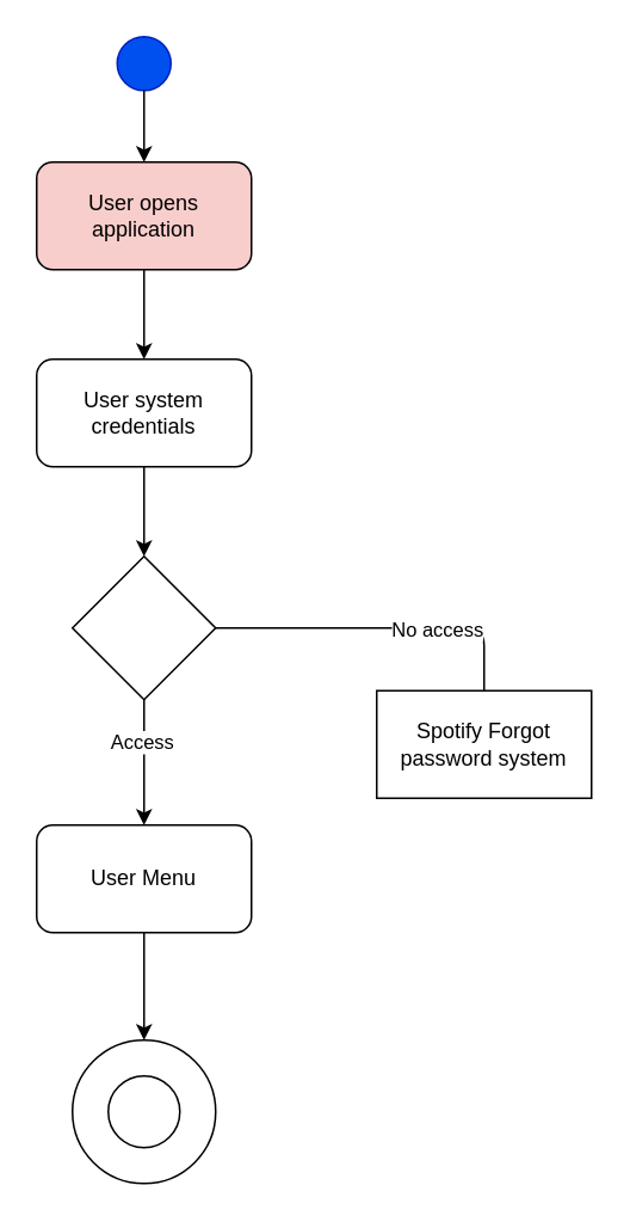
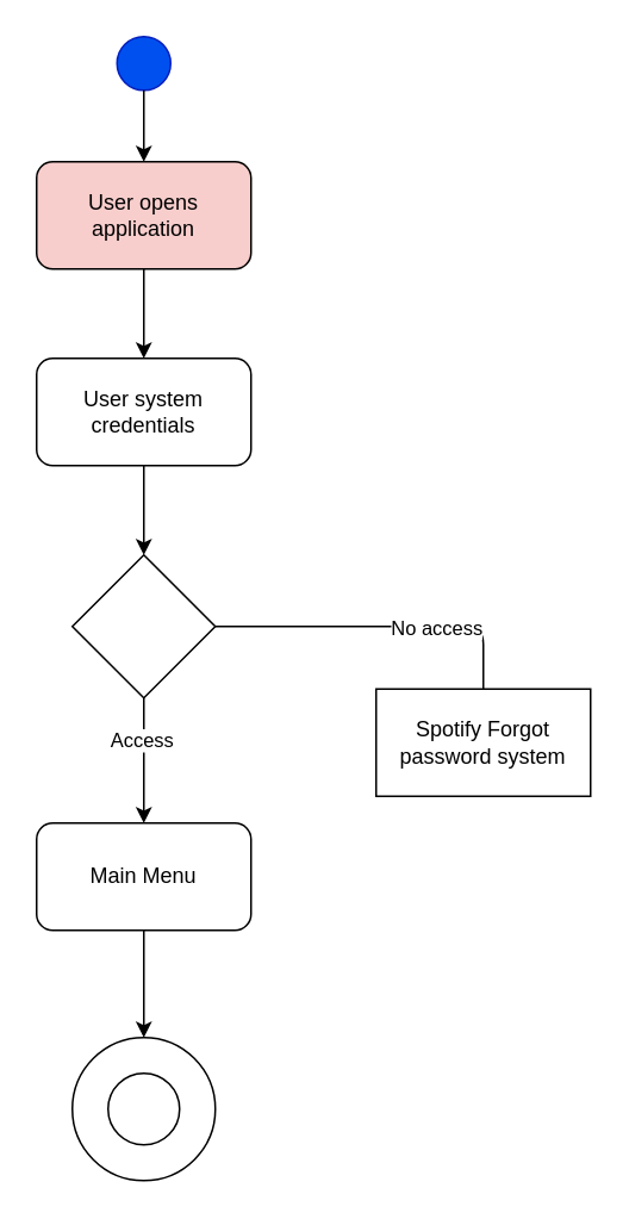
- <mxCell id="15" value="User Menu" style="rounded=1;whiteSpace=wrap;html=1;" vertex="1" parent="1"><mxGeometry x="20" y="460" width="120" height="60" as="geometry" /></mxCell>
+ <mxCell id="15" value="Main Menu" style="rounded=1;whiteSpace=wrap;html=1;" vertex="1" parent="1"><mxGeometry x="20" y="460" width="120" height="60" as="geometry" /></mxCell>
